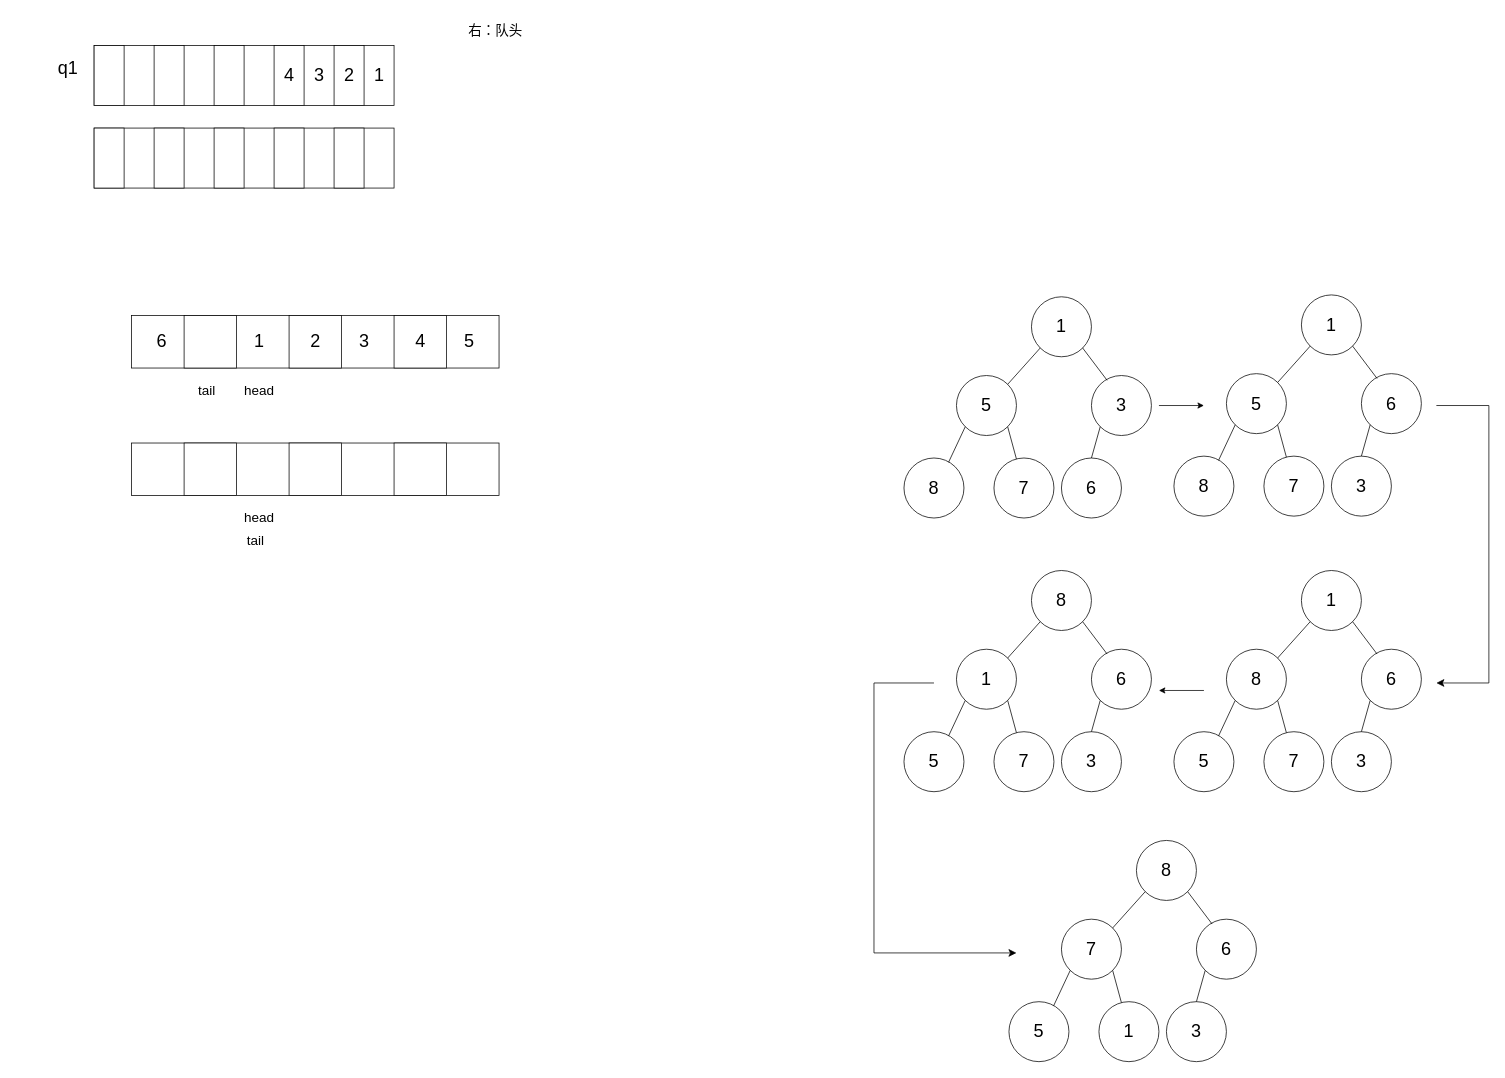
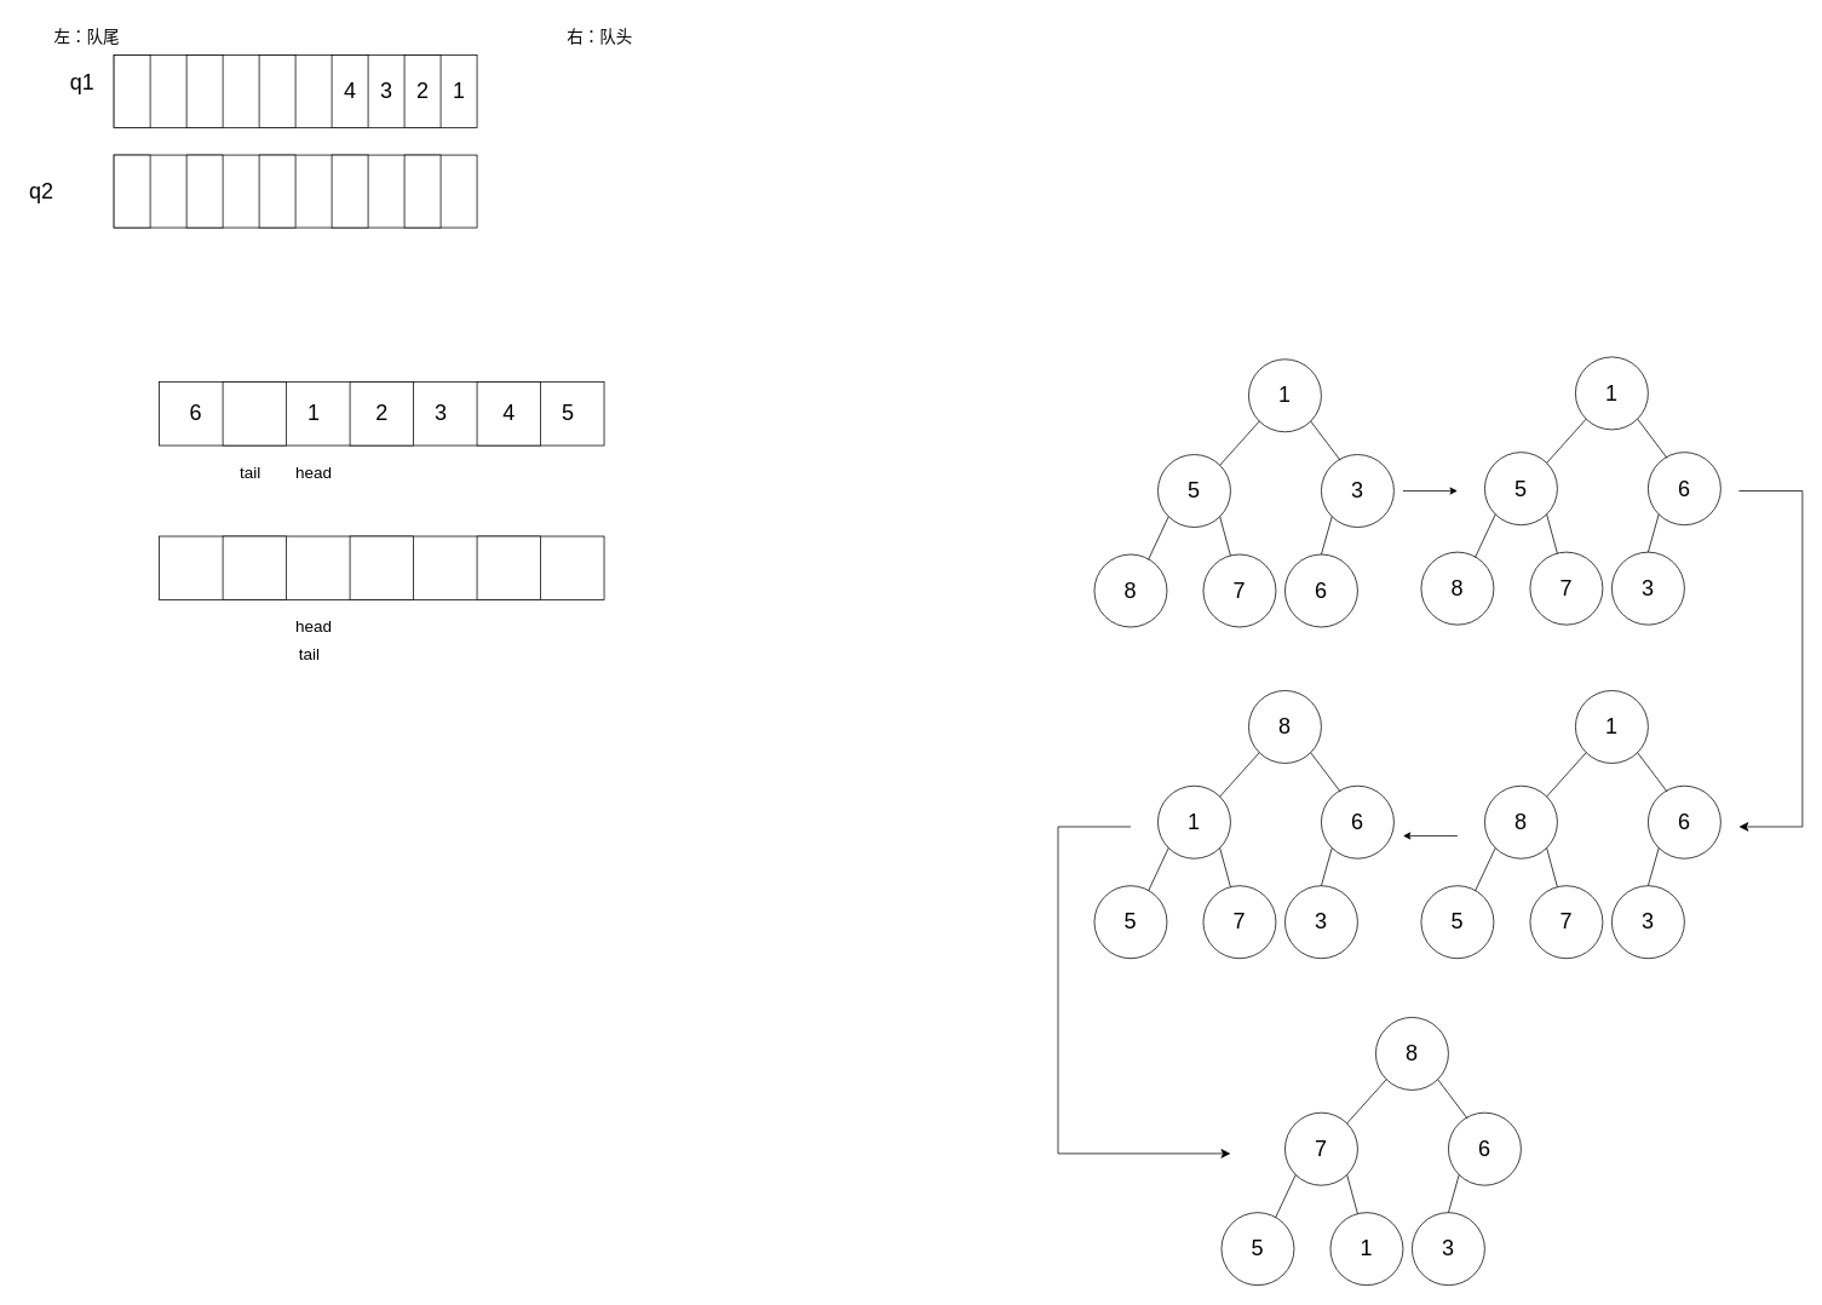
+ <mxCell id="18" value="&lt;font style=&quot;font-size: 18px;&quot;&gt;左：队尾&lt;/font&gt;" style="text;html=1;align=center;verticalAlign=middle;resizable=0;points=[];autosize=1;strokeColor=none;fillColor=none;" parent="1" vertex="1"><mxGeometry x="45" y="20" width="100" height="40" as="geometry" /></mxCell>
+ <mxCell id="15" value="&lt;font style=&quot;font-size: 24px;&quot;&gt;q2&lt;/font&gt;" style="text;html=1;align=center;verticalAlign=middle;resizable=0;points=[];autosize=1;strokeColor=none;fillColor=none;" parent="1" vertex="1"><mxGeometry x="20" y="190" width="50" height="40" as="geometry" /></mxCell>
